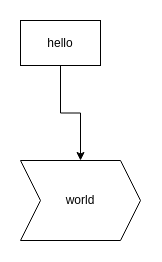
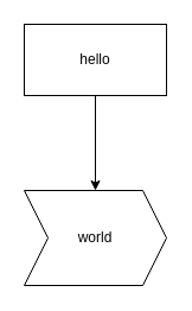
- <mxCell id="3" value="hello" style="rounded=0;whiteSpace=wrap;html=1;" vertex="1" parent="1"><mxGeometry x="20" y="20" width="80" height="45" as="geometry" /></mxCell>
+ <mxCell id="3" value="hello" style="rounded=0;whiteSpace=wrap;html=1;" vertex="1" parent="1"><mxGeometry x="20" y="20" width="120" height="60" as="geometry" /></mxCell>
